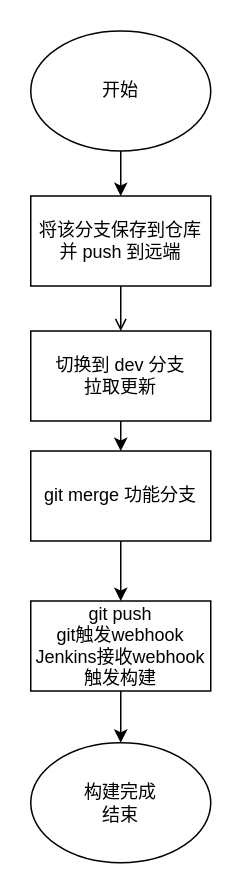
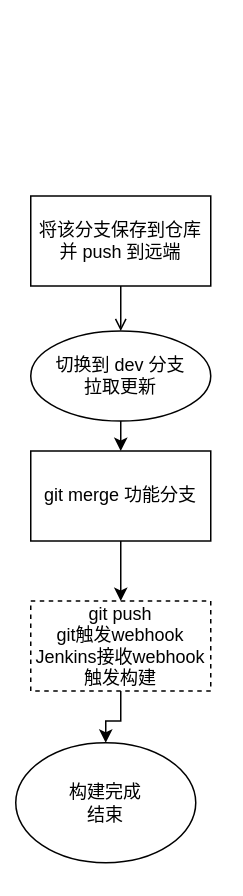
- <mxCell id="2" value="开始" style="ellipse;whiteSpace=wrap;html=1;" vertex="1" parent="1"><mxGeometry x="20" y="20" width="120" height="80" as="geometry" /></mxCell>
- <mxCell id="4" value="" style="endArrow=classic;html=1;exitX=0.5;exitY=1;exitDx=0;exitDy=0;entryX=0.5;entryY=0;entryDx=0;entryDy=0;" edge="1" parent="1" source="2" target="3"><mxGeometry width="50" height="50" relative="1" as="geometry"><mxPoint x="280" y="380" as="sourcePoint" /><mxPoint x="330" y="330" as="targetPoint" /></mxGeometry></mxCell>
- <mxCell id="6" value="切换到 dev 分支&lt;br&gt;拉取更新" style="rounded=0;whiteSpace=wrap;html=1;" vertex="1" parent="1"><mxGeometry x="20" y="220" width="120" height="60" as="geometry" /></mxCell>
+ <mxCell id="6" value="切换到 dev 分支&lt;br&gt;拉取更新" style="ellipse;whiteSpace=wrap;html=1;" vertex="1" parent="1"><mxGeometry x="20" y="220" width="120" height="60" as="geometry" /></mxCell>
- <mxCell id="11" value="git push&lt;br&gt;git触发webhook&lt;br&gt;Jenkins接收webhook触发构建" style="rounded=0;whiteSpace=wrap;html=1;" vertex="1" parent="1"><mxGeometry x="20" y="400" width="120" height="60" as="geometry" /></mxCell>
+ <mxCell id="11" value="git push&lt;br&gt;git触发webhook&lt;br&gt;Jenkins接收webhook触发构建" style="rounded=0;whiteSpace=wrap;html=1;dashed=1;" vertex="1" parent="1"><mxGeometry x="20" y="400" width="120" height="60" as="geometry" /></mxCell>
- <mxCell id="12" value="构建完成&lt;br&gt;结束" style="ellipse;whiteSpace=wrap;html=1;" vertex="1" parent="1"><mxGeometry x="20" y="494.5" width="120" height="80" as="geometry" /></mxCell>
+ <mxCell id="12" value="构建完成&lt;br&gt;结束" style="ellipse;whiteSpace=wrap;html=1;" vertex="1" parent="1"><mxGeometry x="10" y="494.5" width="120" height="80" as="geometry" /></mxCell>
